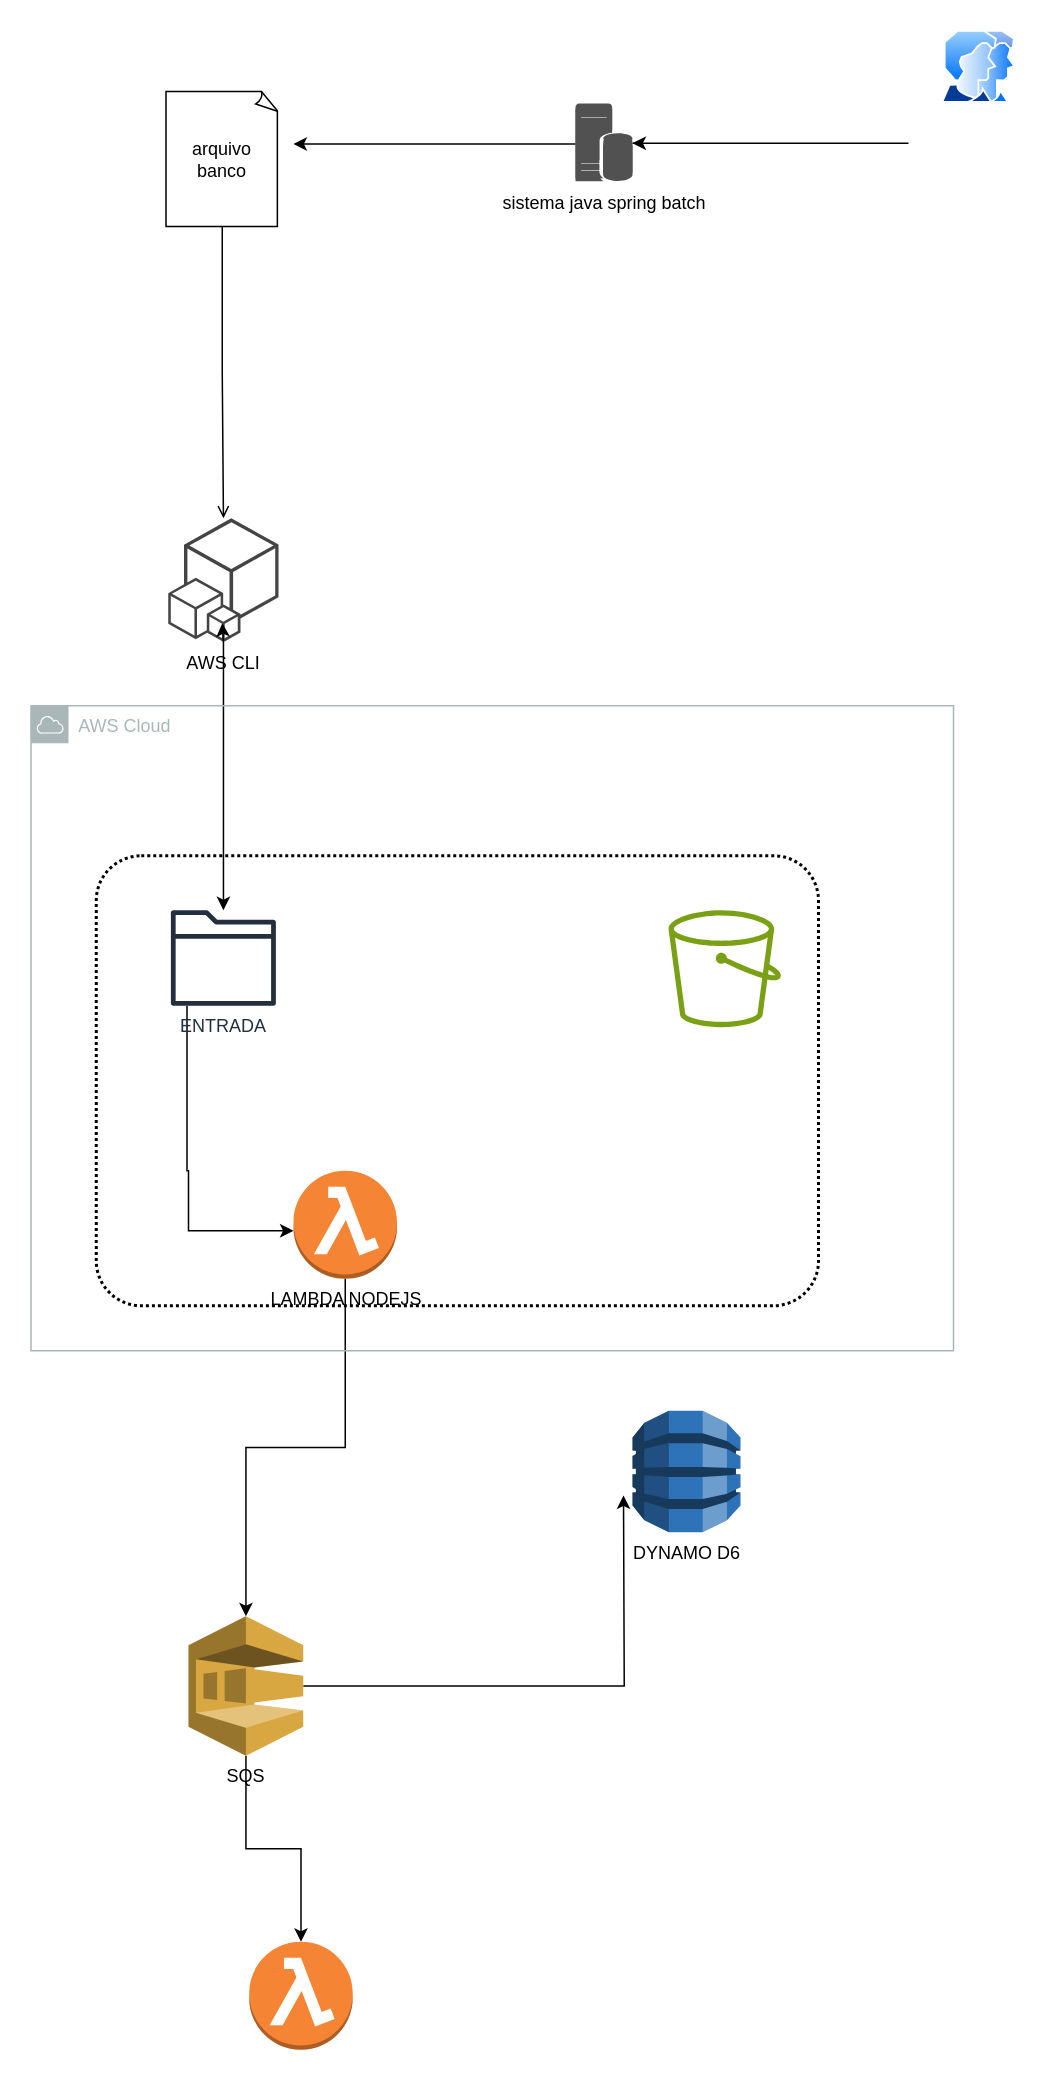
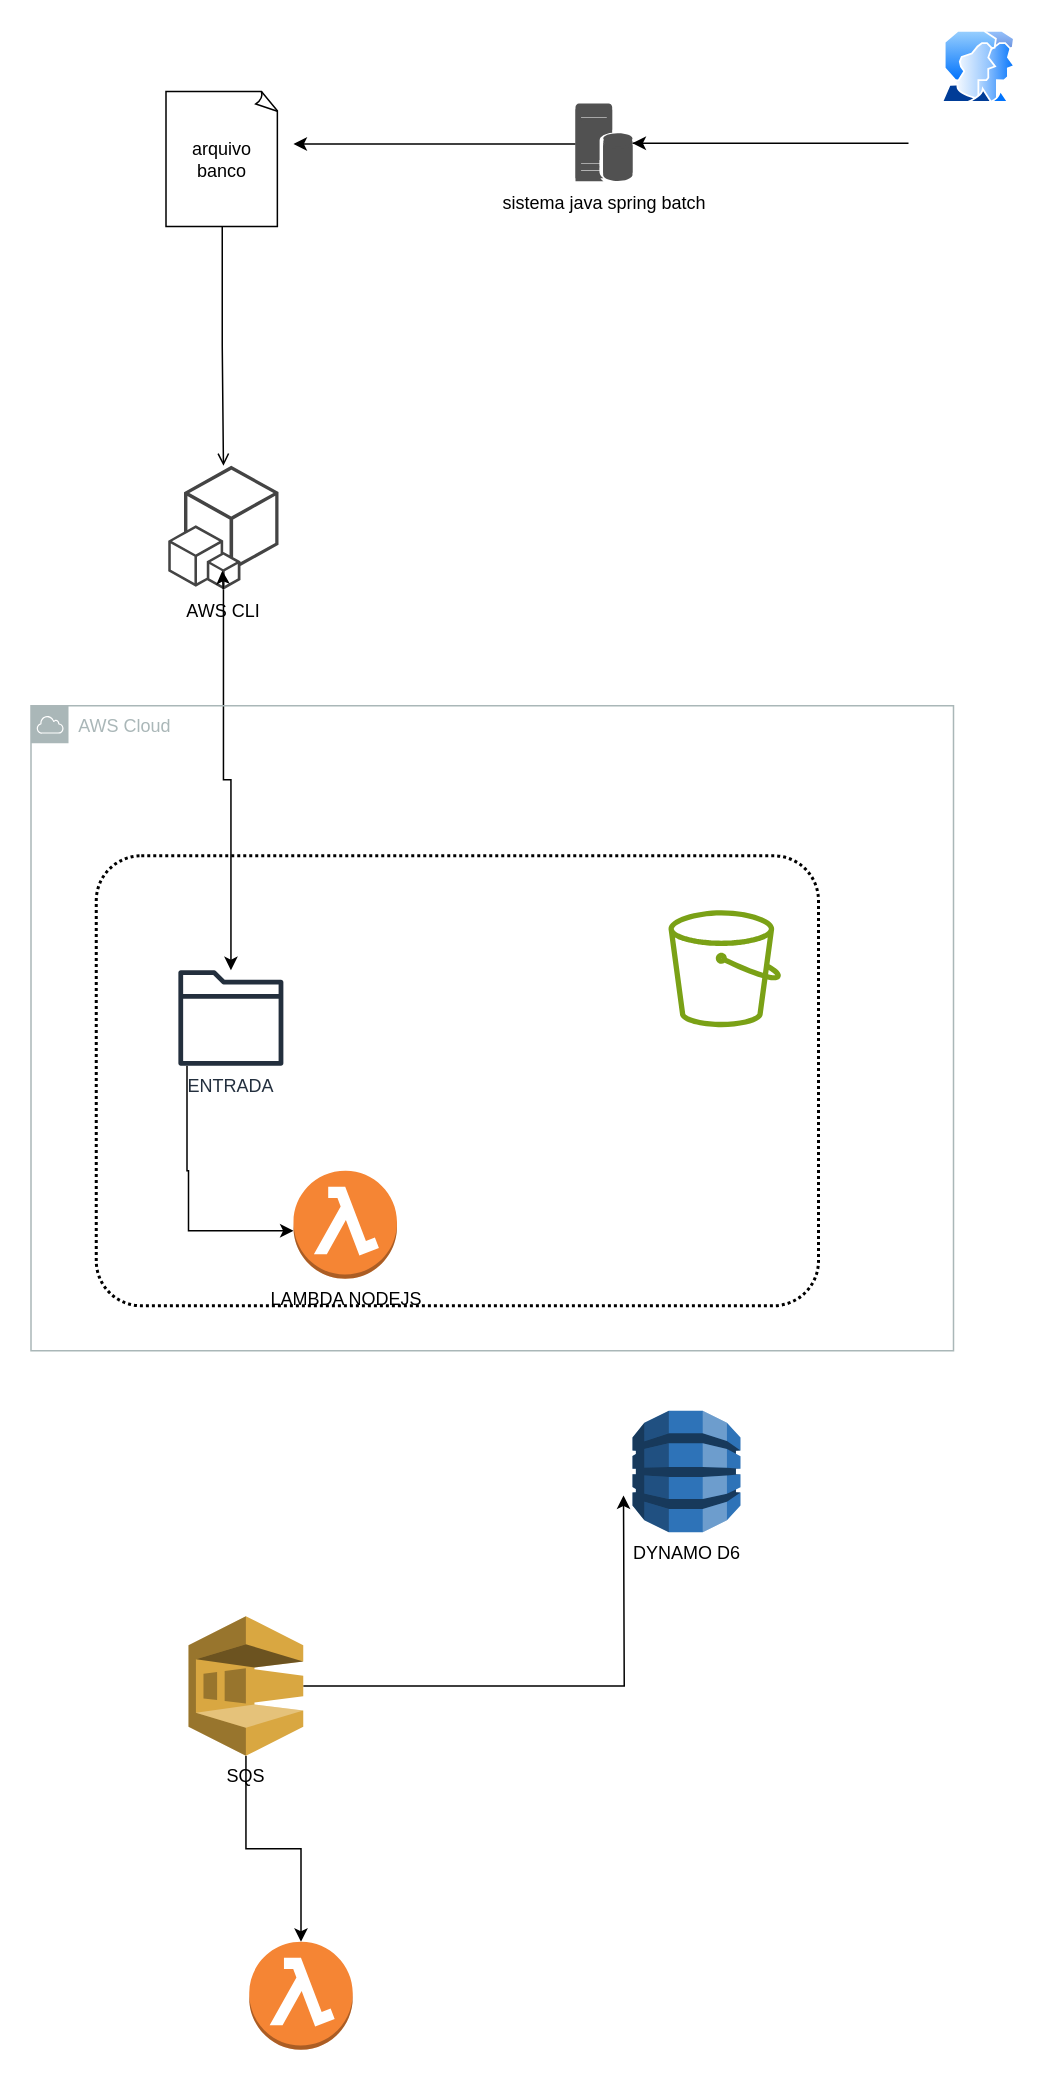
- <mxCell id="10" value="AWS CLI" style="outlineConnect=0;dashed=0;verticalLabelPosition=bottom;verticalAlign=top;align=center;html=1;shape=mxgraph.aws3.cli;fillColor=#444444;gradientColor=none;" vertex="1" parent="1"><mxGeometry x="111.5" y="345" width="73.5" height="82.5" as="geometry" /></mxCell>
+ <mxCell id="10" value="AWS CLI" style="outlineConnect=0;dashed=0;verticalLabelPosition=bottom;verticalAlign=top;align=center;html=1;shape=mxgraph.aws3.cli;fillColor=#444444;gradientColor=none;" vertex="1" parent="1"><mxGeometry x="111.5" y="310" width="73.5" height="82.5" as="geometry" /></mxCell>
- <mxCell id="12" value="ENTRADA" style="sketch=0;outlineConnect=0;fontColor=#232F3E;gradientColor=none;fillColor=#232F3D;strokeColor=none;dashed=0;verticalLabelPosition=bottom;verticalAlign=top;align=center;html=1;fontSize=12;fontStyle=0;aspect=fixed;pointerEvents=1;shape=mxgraph.aws4.folder;" vertex="1" parent="1"><mxGeometry x="113.25" y="606.28" width="70" height="63.72" as="geometry" /></mxCell>
+ <mxCell id="12" value="ENTRADA" style="sketch=0;outlineConnect=0;fontColor=#232F3E;gradientColor=none;fillColor=#232F3D;strokeColor=none;dashed=0;verticalLabelPosition=bottom;verticalAlign=top;align=center;html=1;fontSize=12;fontStyle=0;aspect=fixed;pointerEvents=1;shape=mxgraph.aws4.folder;" vertex="1" parent="1"><mxGeometry x="118.25" y="646.28" width="70" height="63.72" as="geometry" /></mxCell>
- <mxCell id="13" style="edgeStyle=orthogonalEdgeStyle;rounded=0;orthogonalLoop=1;jettySize=auto;html=1;" edge="1" parent="1" source="14" target="17"><mxGeometry relative="1" as="geometry" /></mxCell>
